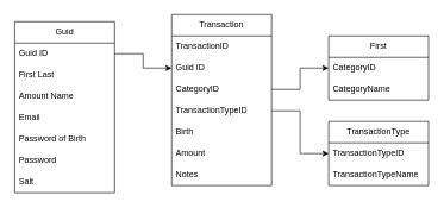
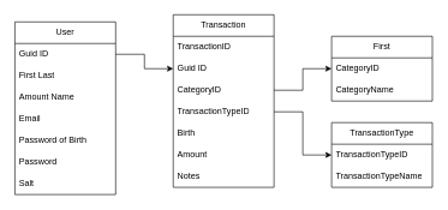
- <mxCell id="2" value="Guid" style="swimlane;fontStyle=0;childLayout=stackLayout;horizontal=1;startSize=30;horizontalStack=0;resizeParent=1;resizeParentMax=0;resizeLast=0;collapsible=1;marginBottom=0;whiteSpace=wrap;html=1;" vertex="1" parent="1"><mxGeometry x="20" y="30" width="140" height="240" as="geometry" /></mxCell>
+ <mxCell id="2" value="User" style="swimlane;fontStyle=0;childLayout=stackLayout;horizontal=1;startSize=30;horizontalStack=0;resizeParent=1;resizeParentMax=0;resizeLast=0;collapsible=1;marginBottom=0;whiteSpace=wrap;html=1;" vertex="1" parent="1"><mxGeometry x="20" y="30" width="140" height="240" as="geometry" /></mxCell>
